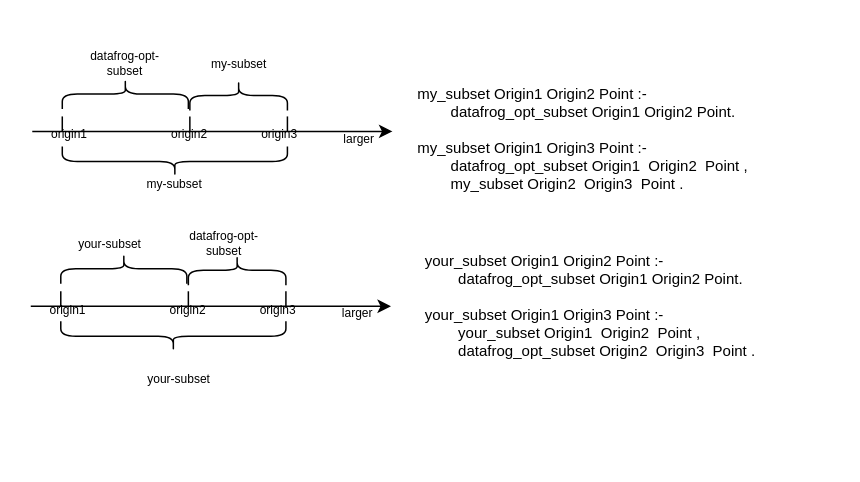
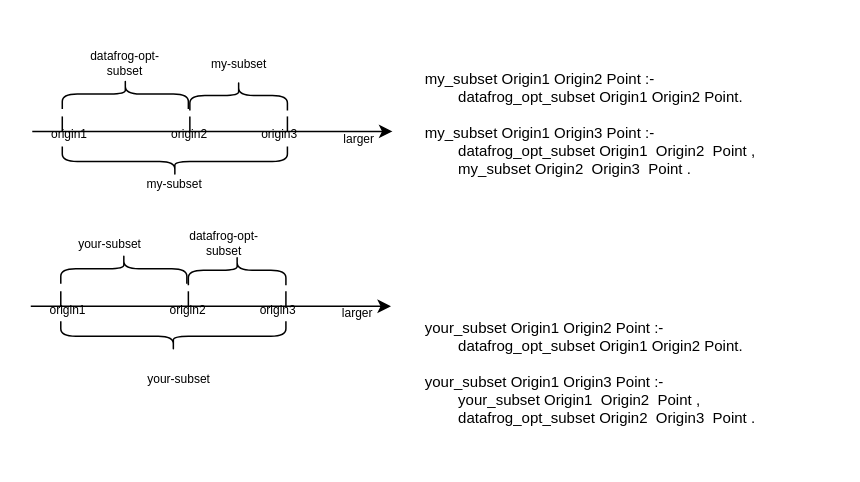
- <mxCell id="32" value="&lt;div style=&quot;font-size: 10px&quot;&gt;my_subset Origin1 Origin2 Point :-&amp;nbsp; &amp;nbsp; &amp;nbsp; &amp;nbsp; &amp;nbsp;&lt;/div&gt;&lt;div style=&quot;font-size: 10px&quot;&gt;&lt;span style=&quot;white-space: pre&quot;&gt;&#09;&lt;/span&gt;datafrog_opt_subset Origin1 Origin2 Point.&lt;/div&gt;&lt;div style=&quot;font-size: 10px&quot;&gt;&lt;br style=&quot;font-size: 10px&quot;&gt;&lt;/div&gt;&lt;div style=&quot;font-size: 10px&quot;&gt;my_subset Origin1 Origin3 Point :-&lt;/div&gt;&lt;div style=&quot;font-size: 10px&quot;&gt;&lt;span style=&quot;white-space: pre&quot;&gt;&#09;&lt;/span&gt;datafrog_opt_subset Origin1&amp;nbsp; Origin2&amp;nbsp; Point ,&amp;nbsp;&lt;/div&gt;&lt;div style=&quot;font-size: 10px&quot;&gt;&lt;span style=&quot;white-space: pre&quot;&gt;&#09;&lt;/span&gt;my_subset Origin2&amp;nbsp; Origin3&amp;nbsp; Point .&lt;/div&gt;" style="text;html=1;strokeColor=none;fillColor=none;align=left;verticalAlign=middle;whiteSpace=wrap;rounded=0;fontSize=10;" vertex="1" parent="1"><mxGeometry x="276" y="37" width="260" height="109.5" as="geometry" /></mxCell>
+ <mxCell id="32" value="&lt;div style=&quot;font-size: 10px&quot;&gt;my_subset Origin1 Origin2 Point :-&amp;nbsp; &amp;nbsp; &amp;nbsp; &amp;nbsp; &amp;nbsp;&lt;/div&gt;&lt;div style=&quot;font-size: 10px&quot;&gt;&lt;span style=&quot;white-space: pre&quot;&gt;&#09;&lt;/span&gt;datafrog_opt_subset Origin1 Origin2 Point.&lt;/div&gt;&lt;div style=&quot;font-size: 10px&quot;&gt;&lt;br style=&quot;font-size: 10px&quot;&gt;&lt;/div&gt;&lt;div style=&quot;font-size: 10px&quot;&gt;my_subset Origin1 Origin3 Point :-&lt;/div&gt;&lt;div style=&quot;font-size: 10px&quot;&gt;&lt;span style=&quot;white-space: pre&quot;&gt;&#09;&lt;/span&gt;datafrog_opt_subset Origin1&amp;nbsp; Origin2&amp;nbsp; Point ,&amp;nbsp;&lt;/div&gt;&lt;div style=&quot;font-size: 10px&quot;&gt;&lt;span style=&quot;white-space: pre&quot;&gt;&#09;&lt;/span&gt;my_subset Origin2&amp;nbsp; Origin3&amp;nbsp; Point .&lt;/div&gt;" style="text;html=1;strokeColor=none;fillColor=none;align=left;verticalAlign=middle;whiteSpace=wrap;rounded=0;fontSize=10;" vertex="1" parent="1"><mxGeometry x="281" y="27" width="260" height="109.5" as="geometry" /></mxCell>
- <mxCell id="33" value="&lt;div style=&quot;font-size: 10px&quot;&gt;your_subset Origin1 Origin2 Point :-&amp;nbsp; &amp;nbsp; &amp;nbsp; &amp;nbsp; &amp;nbsp;&lt;/div&gt;&lt;div style=&quot;font-size: 10px&quot;&gt;&lt;span&gt;&#09;&lt;/span&gt;&lt;span style=&quot;white-space: pre&quot;&gt;&#09;&lt;/span&gt;datafrog_opt_subset Origin1 Origin2 Point.&lt;/div&gt;&lt;div style=&quot;font-size: 10px&quot;&gt;&lt;br style=&quot;font-size: 10px&quot;&gt;&lt;/div&gt;&lt;div style=&quot;font-size: 10px&quot;&gt;your_subset Origin1 Origin3 Point :-&lt;/div&gt;&lt;div style=&quot;font-size: 10px&quot;&gt;&lt;span style=&quot;white-space: pre&quot;&gt;&#09;&lt;/span&gt;your_subset Origin1&amp;nbsp; Origin2&amp;nbsp; Point ,&lt;br&gt;&lt;/div&gt;&lt;div style=&quot;font-size: 10px&quot;&gt;&lt;span&gt;&#09;&lt;/span&gt;&lt;span style=&quot;white-space: pre&quot;&gt;&#09;&lt;/span&gt;datafrog_opt_subset Origin2&amp;nbsp; Origin3&amp;nbsp; Point .&lt;/div&gt;" style="text;html=1;strokeColor=none;fillColor=none;align=left;verticalAlign=middle;whiteSpace=wrap;rounded=0;fontSize=10;" vertex="1" parent="1"><mxGeometry x="281" y="153" width="270" height="100" as="geometry" /></mxCell>
+ <mxCell id="33" value="&lt;div style=&quot;font-size: 10px&quot;&gt;your_subset Origin1 Origin2 Point :-&amp;nbsp; &amp;nbsp; &amp;nbsp; &amp;nbsp; &amp;nbsp;&lt;/div&gt;&lt;div style=&quot;font-size: 10px&quot;&gt;&lt;span&gt;&#09;&lt;/span&gt;&lt;span style=&quot;white-space: pre&quot;&gt;&#09;&lt;/span&gt;datafrog_opt_subset Origin1 Origin2 Point.&lt;/div&gt;&lt;div style=&quot;font-size: 10px&quot;&gt;&lt;br style=&quot;font-size: 10px&quot;&gt;&lt;/div&gt;&lt;div style=&quot;font-size: 10px&quot;&gt;your_subset Origin1 Origin3 Point :-&lt;/div&gt;&lt;div style=&quot;font-size: 10px&quot;&gt;&lt;span style=&quot;white-space: pre&quot;&gt;&#09;&lt;/span&gt;your_subset Origin1&amp;nbsp; Origin2&amp;nbsp; Point ,&lt;br&gt;&lt;/div&gt;&lt;div style=&quot;font-size: 10px&quot;&gt;&lt;span&gt;&#09;&lt;/span&gt;&lt;span style=&quot;white-space: pre&quot;&gt;&#09;&lt;/span&gt;datafrog_opt_subset Origin2&amp;nbsp; Origin3&amp;nbsp; Point .&lt;/div&gt;" style="text;html=1;strokeColor=none;fillColor=none;align=left;verticalAlign=middle;whiteSpace=wrap;rounded=0;fontSize=10;" vertex="1" parent="1"><mxGeometry x="281" y="198" width="270" height="100" as="geometry" /></mxCell>
